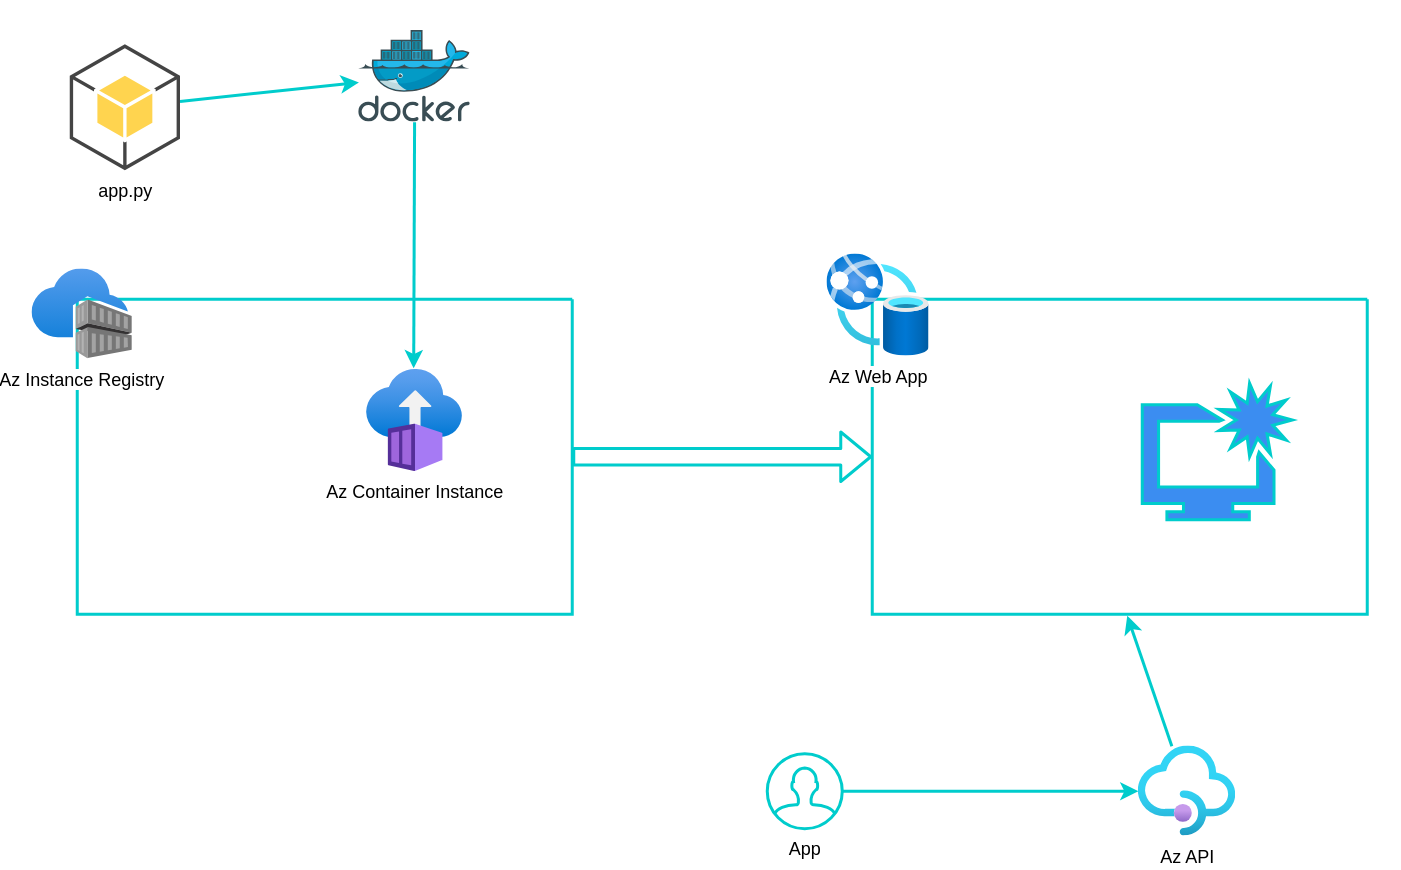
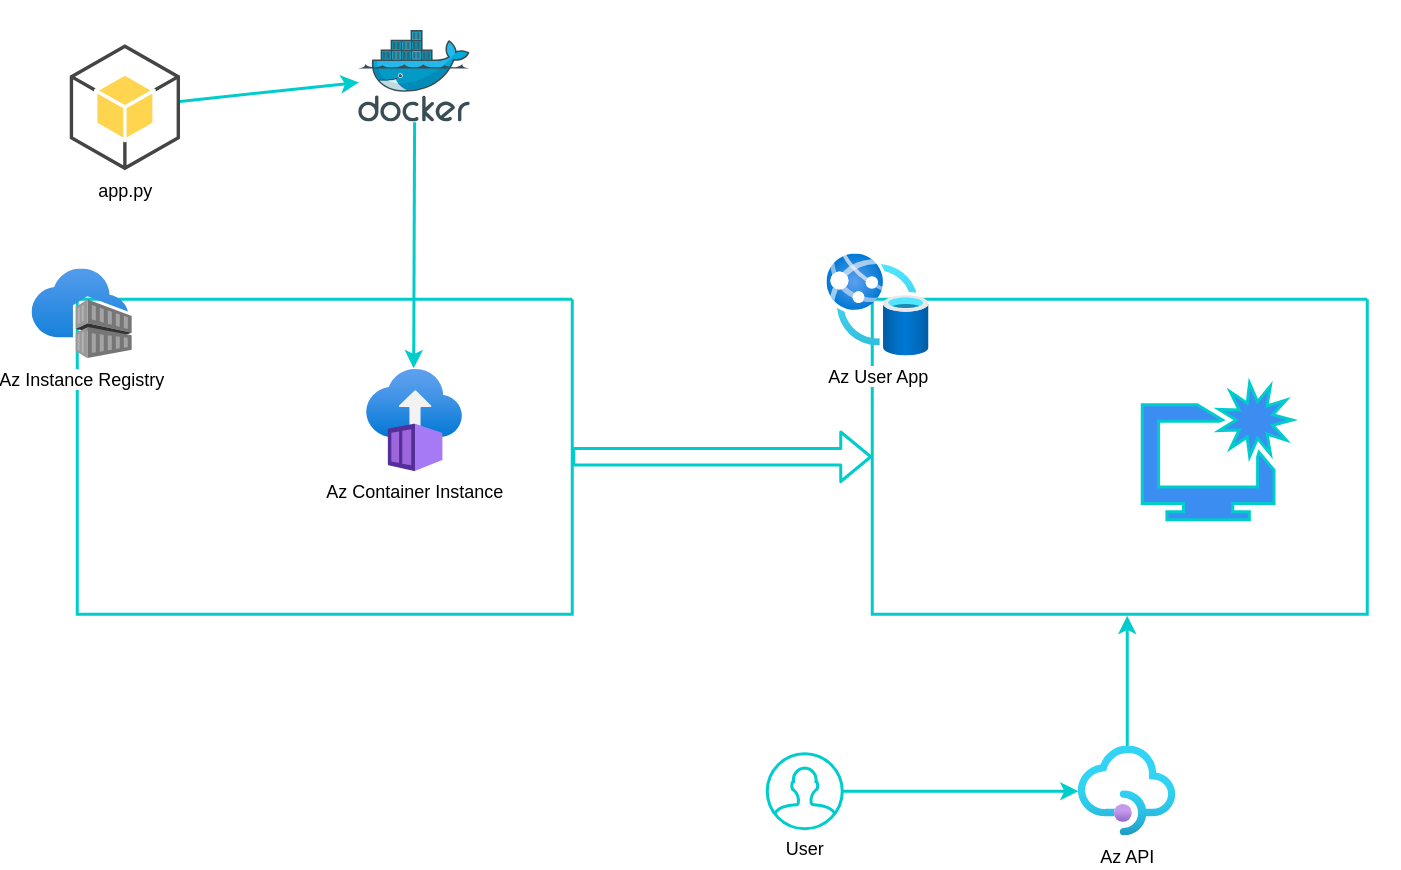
- <mxCell id="15" value="Az Web App" style="aspect=fixed;html=1;points=[];align=center;image;fontSize=12;image=img/lib/azure2/other/Web_App_Database.svg;strokeWidth=2;strokeColor=#00CCCC;" vertex="1" parent="14"><mxGeometry x="-30" y="-30" width="68" height="68" as="geometry" /></mxCell>
+ <mxCell id="15" value="Az User App" style="aspect=fixed;html=1;points=[];align=center;image;fontSize=12;image=img/lib/azure2/other/Web_App_Database.svg;strokeWidth=2;strokeColor=#00CCCC;" vertex="1" parent="14"><mxGeometry x="-30" y="-30" width="68" height="68" as="geometry" /></mxCell>
- <mxCell id="8" value="Az API" style="aspect=fixed;html=1;points=[];align=center;image;fontSize=12;image=img/lib/azure2/app_services/API_Management_Services.svg;strokeWidth=2;strokeColor=#00CCCC;" parent="1" vertex="1"><mxGeometry x="757.5" y="497" width="65" height="60" as="geometry" /></mxCell>
+ <mxCell id="8" value="Az API" style="aspect=fixed;html=1;points=[];align=center;image;fontSize=12;image=img/lib/azure2/app_services/API_Management_Services.svg;strokeWidth=2;strokeColor=#00CCCC;" parent="1" vertex="1"><mxGeometry x="717.5" y="497" width="65" height="60" as="geometry" /></mxCell>
- <mxCell id="11" value="App" style="html=1;verticalLabelPosition=bottom;align=center;labelBackgroundColor=#ffffff;verticalAlign=top;strokeWidth=2;strokeColor=#00CCCC;shadow=0;dashed=0;shape=mxgraph.ios7.icons.user;" parent="1" vertex="1"><mxGeometry x="510" y="502" width="50" height="50" as="geometry" /></mxCell>
+ <mxCell id="11" value="User" style="html=1;verticalLabelPosition=bottom;align=center;labelBackgroundColor=#ffffff;verticalAlign=top;strokeWidth=2;strokeColor=#00CCCC;shadow=0;dashed=0;shape=mxgraph.ios7.icons.user;" parent="1" vertex="1"><mxGeometry x="510" y="502" width="50" height="50" as="geometry" /></mxCell>
